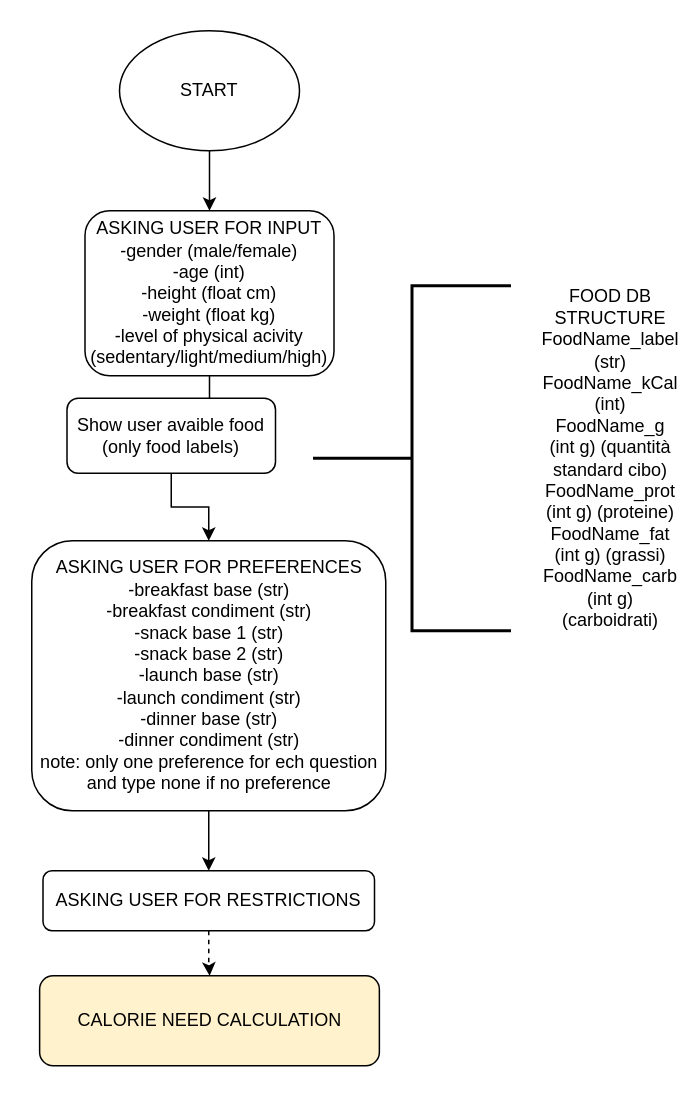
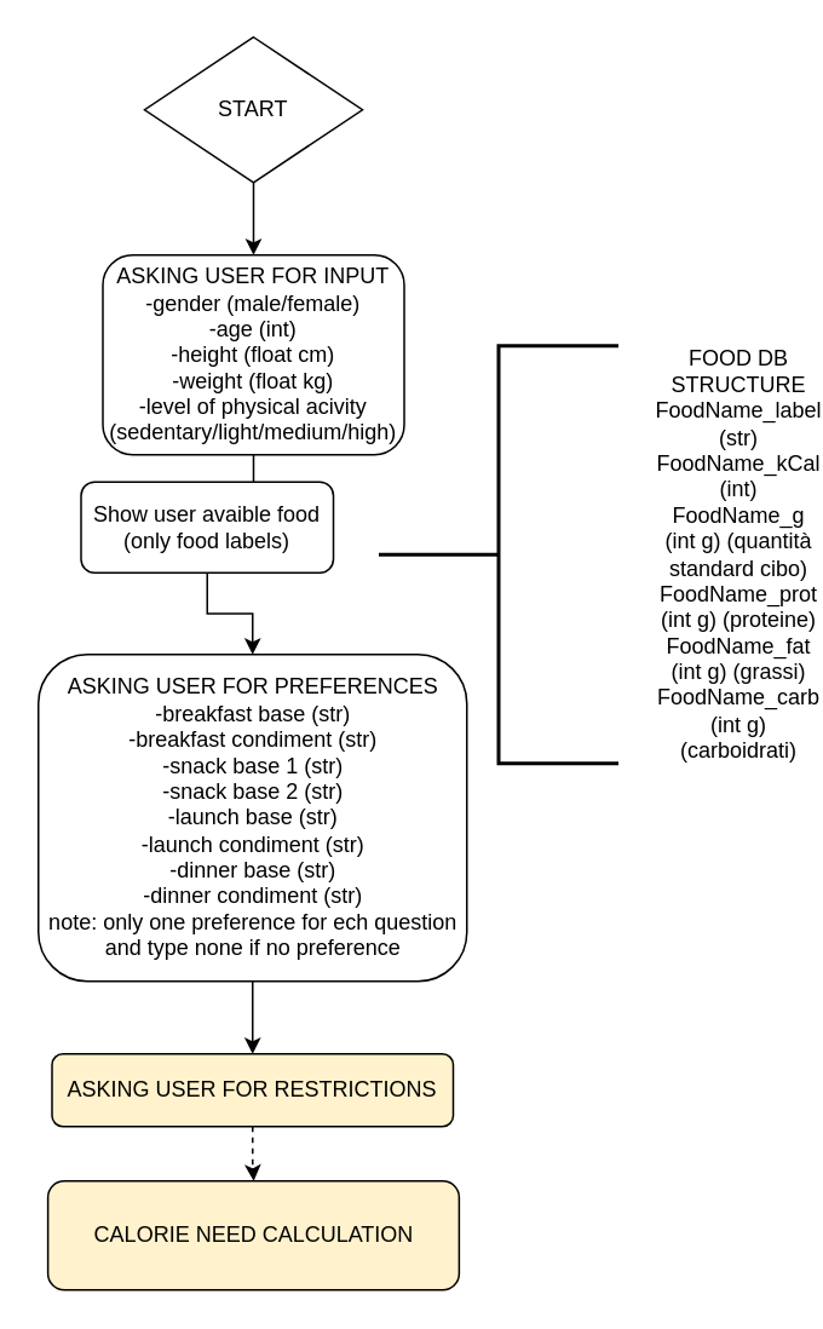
- <mxCell id="3" value="START" style="ellipse;whiteSpace=wrap;html=1;" parent="1" vertex="1"><mxGeometry x="79" y="20" width="120" height="80" as="geometry" /></mxCell>
+ <mxCell id="3" value="START" style="rhombus;whiteSpace=wrap;html=1;" parent="1" vertex="1"><mxGeometry x="79" y="20" width="120" height="80" as="geometry" /></mxCell>
- <mxCell id="11" value="ASKING USER FOR RESTRICTIONS" style="whiteSpace=wrap;html=1;rounded=1;" vertex="1" parent="1"><mxGeometry x="28" y="580" width="221" height="40" as="geometry" /></mxCell>
+ <mxCell id="11" value="ASKING USER FOR RESTRICTIONS" style="whiteSpace=wrap;html=1;rounded=1;fillColor=#fff2cc;" vertex="1" parent="1"><mxGeometry x="28" y="580" width="221" height="40" as="geometry" /></mxCell>
